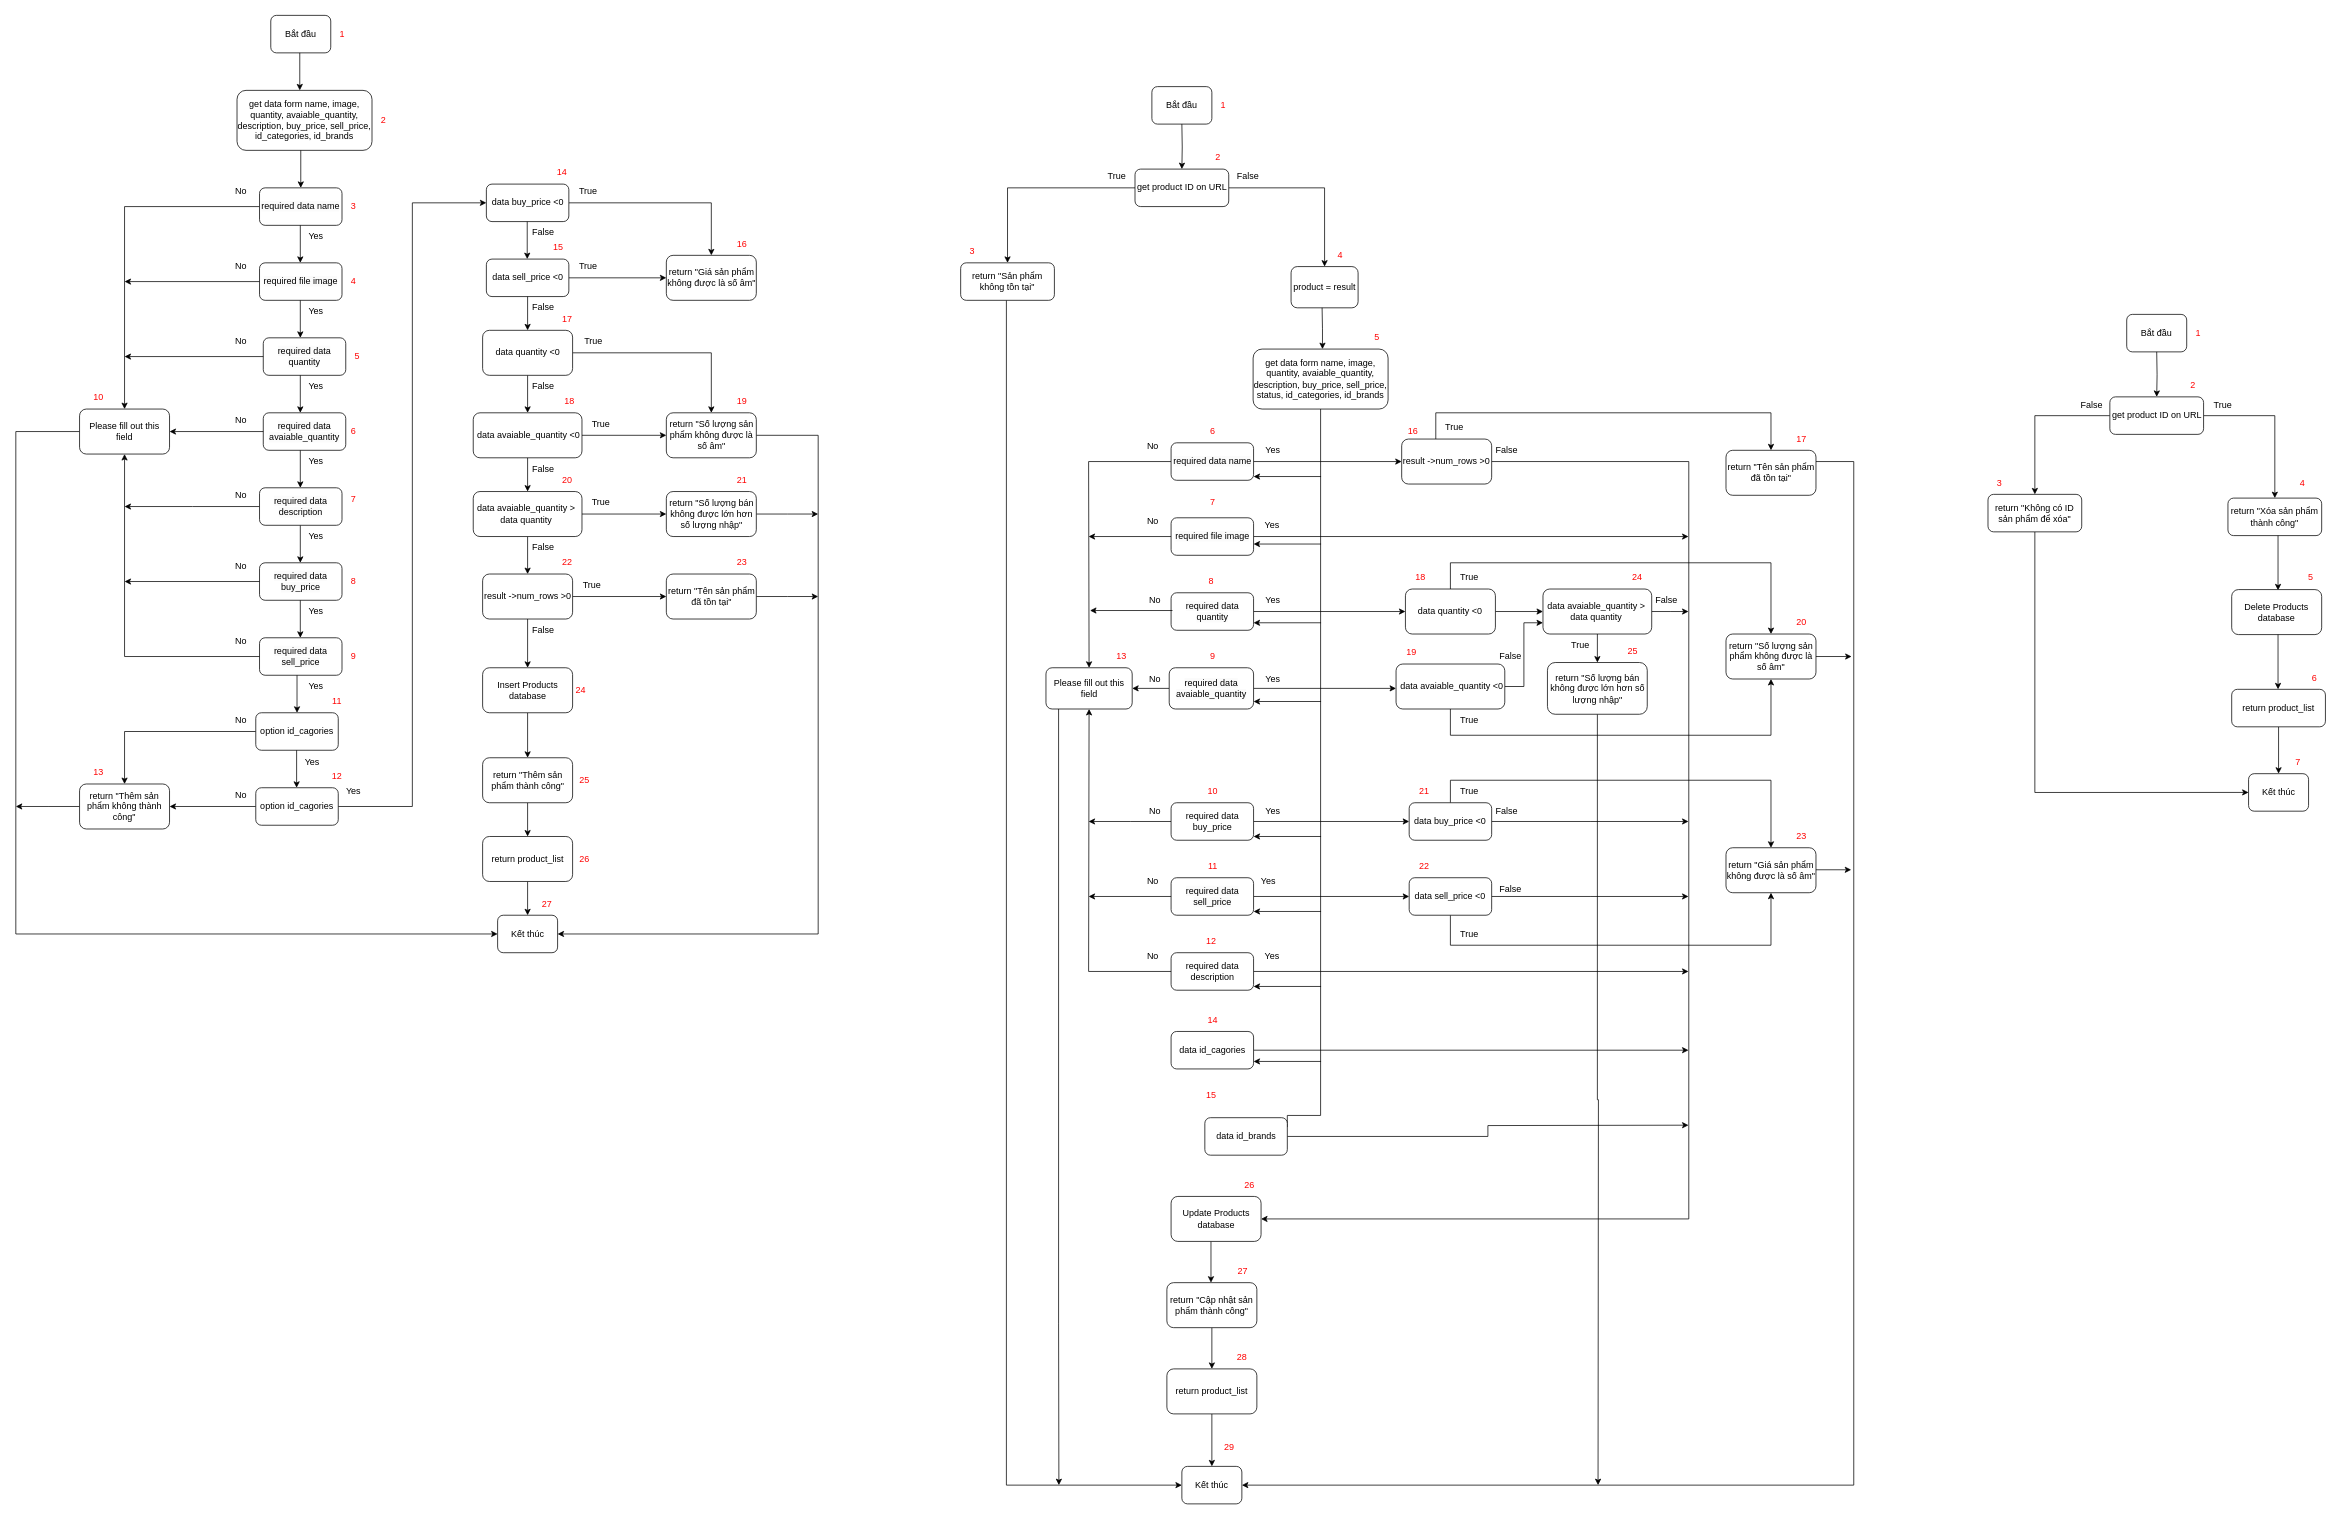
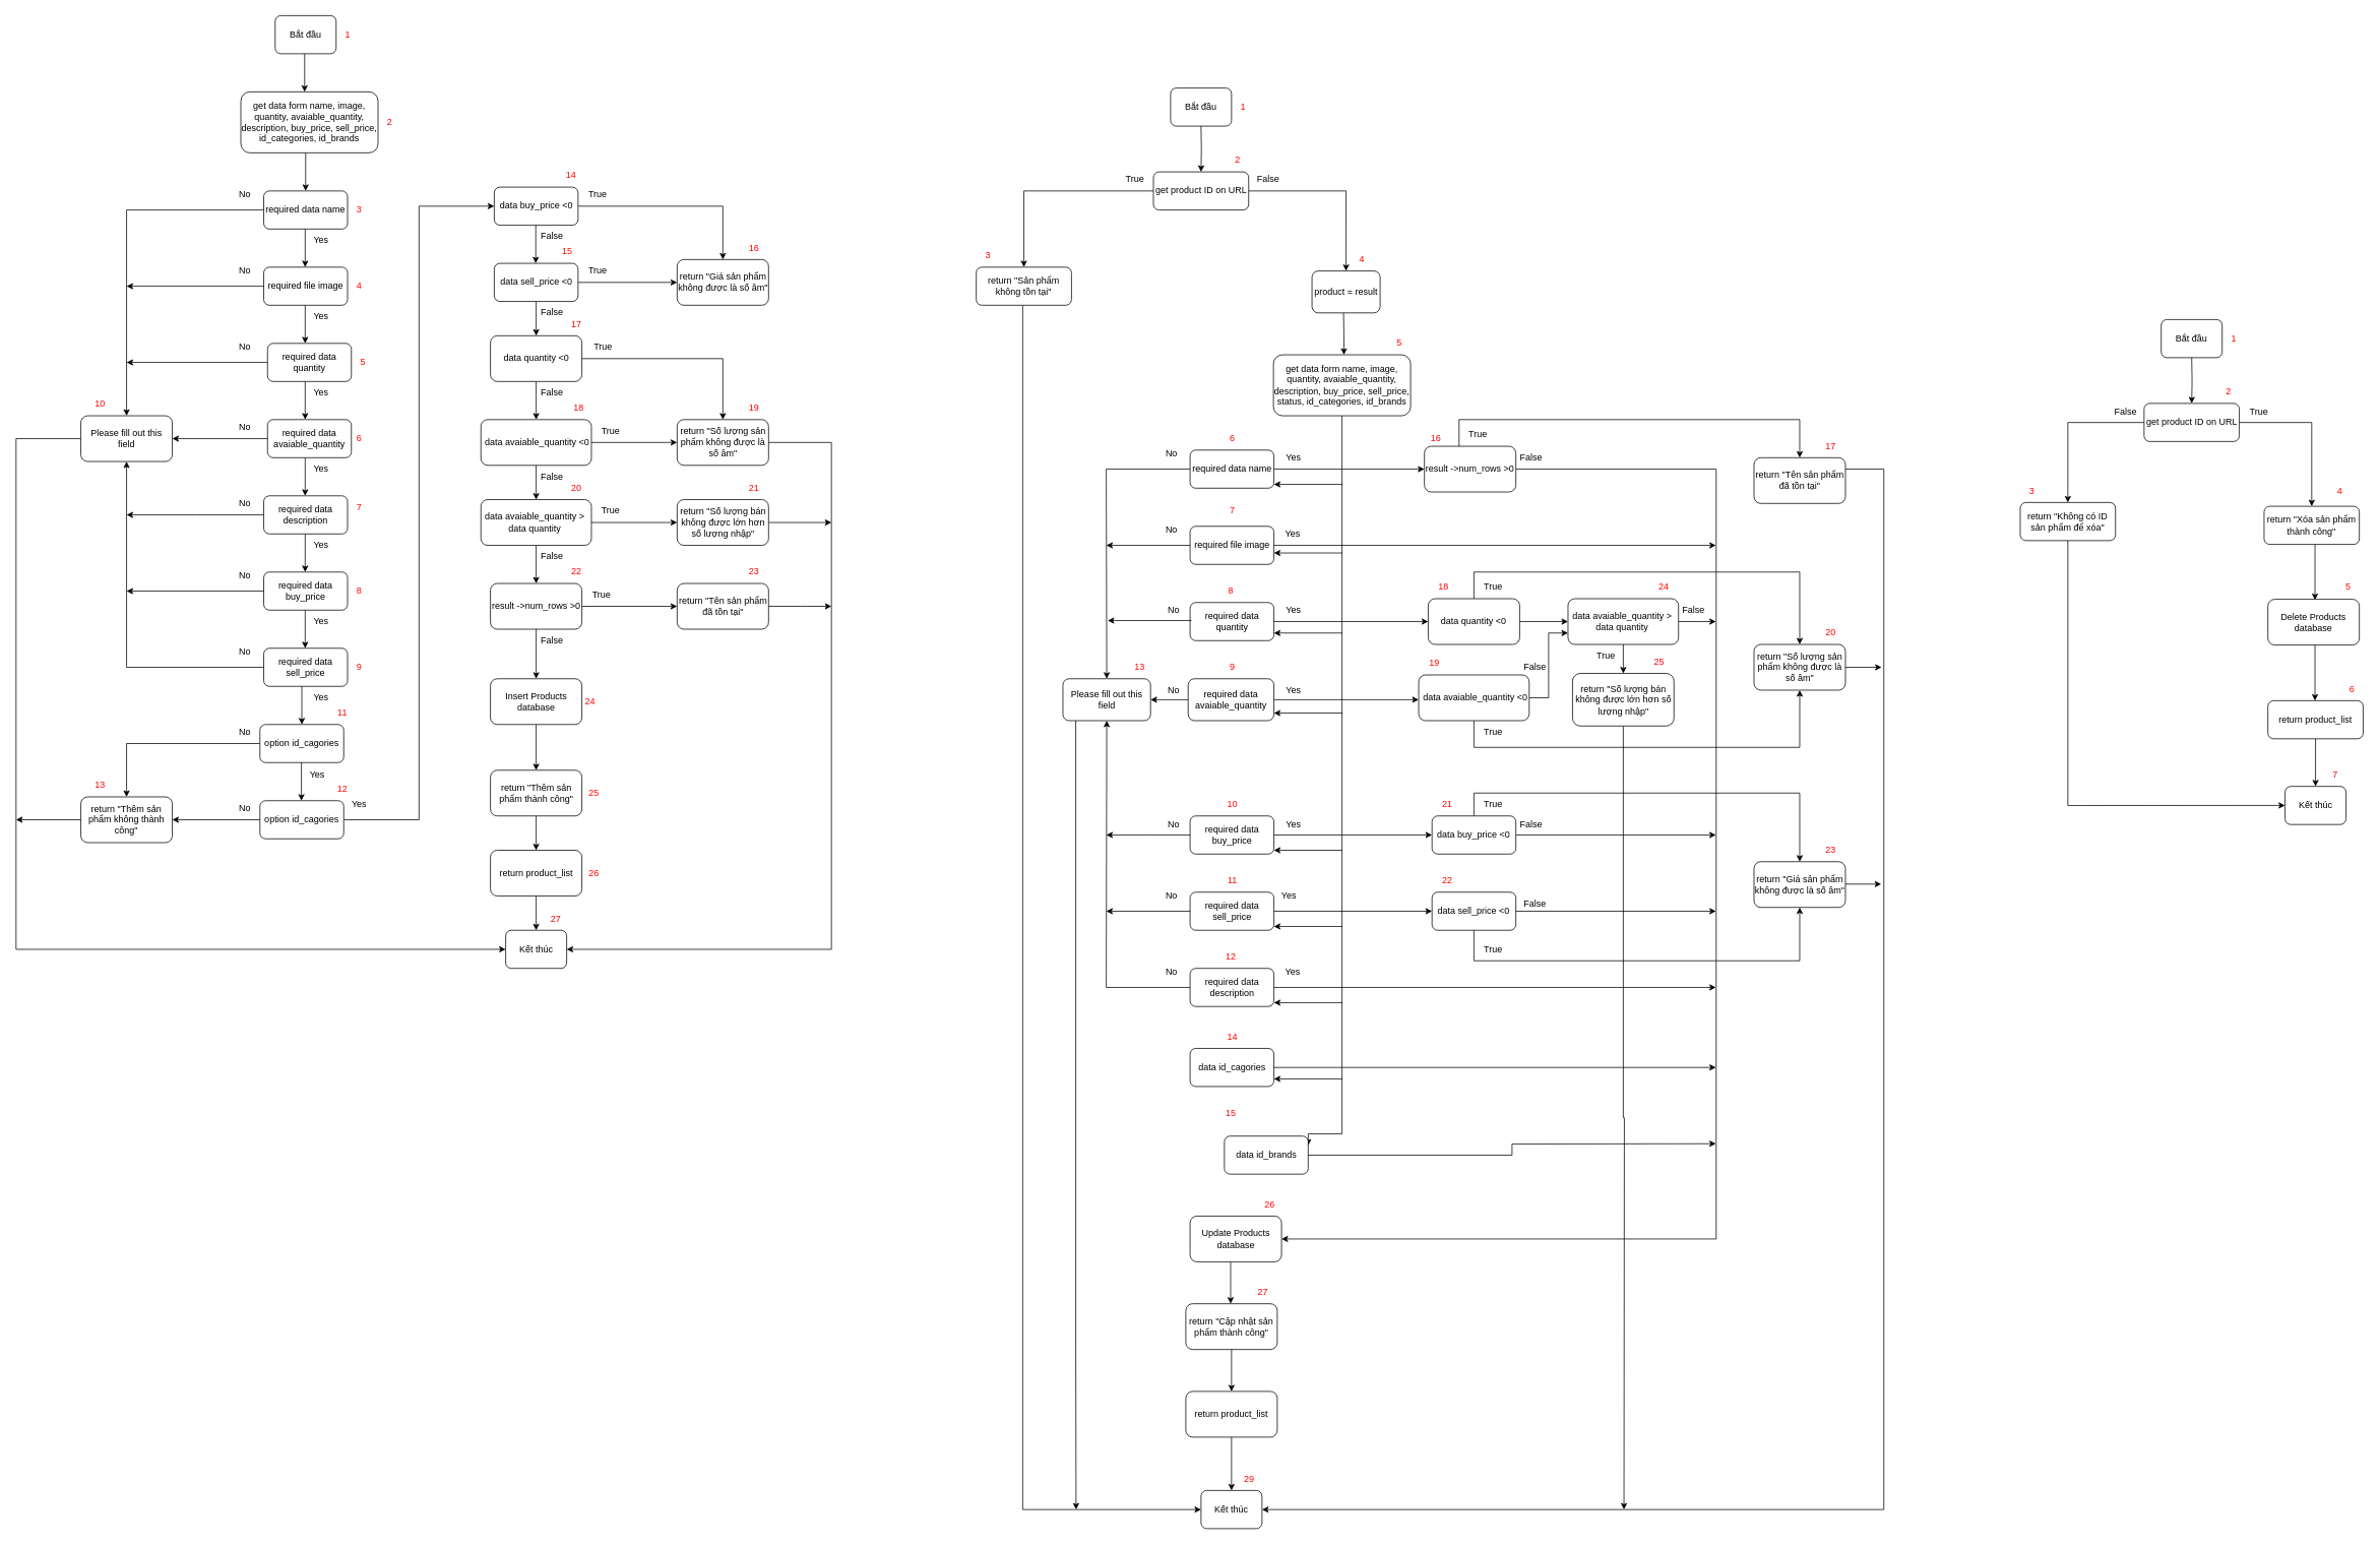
- <mxCell id="21" style="edgeStyle=orthogonalEdgeStyle;rounded=0;orthogonalLoop=1;jettySize=auto;html=1;entryX=1;entryY=0.25;entryDx=0;entryDy=0;exitX=0.5;exitY=1;exitDx=0;exitDy=0;endArrow=none;" parent="1" source="152" target="98" edge="1"><mxGeometry relative="1" as="geometry"><Array as="points"><mxPoint x="1760" y="1487" /></Array></mxGeometry></mxCell>
+ <mxCell id="21" style="edgeStyle=orthogonalEdgeStyle;rounded=0;orthogonalLoop=1;jettySize=auto;html=1;entryX=1;entryY=0.25;entryDx=0;entryDy=0;exitX=0.5;exitY=1;exitDx=0;exitDy=0;" parent="1" source="152" target="98" edge="1"><mxGeometry relative="1" as="geometry"><Array as="points"><mxPoint x="1760" y="1487" /></Array></mxGeometry></mxCell>
- <mxCell id="128" value="28" style="text;html=1;align=center;verticalAlign=middle;resizable=0;points=[];autosize=1;strokeColor=none;fillColor=none;fontColor=#FF0000;" parent="1" vertex="1"><mxGeometry x="1635" y="1795" width="40" height="30" as="geometry" /></mxCell>
- <mxCell id="94" value="29" style="text;html=1;align=center;verticalAlign=middle;resizable=0;points=[];autosize=1;strokeColor=none;fillColor=none;fontColor=#FF0000;" parent="1" vertex="1"><mxGeometry x="1617.5" y="1915" width="40" height="30" as="geometry" /></mxCell>
+ <mxCell id="94" value="29" style="text;html=1;align=center;verticalAlign=middle;resizable=0;points=[];autosize=1;strokeColor=none;fillColor=none;fontColor=#FF0000;" parent="1" vertex="1"><mxGeometry x="1617.5" y="1925" width="40" height="30" as="geometry" /></mxCell>
